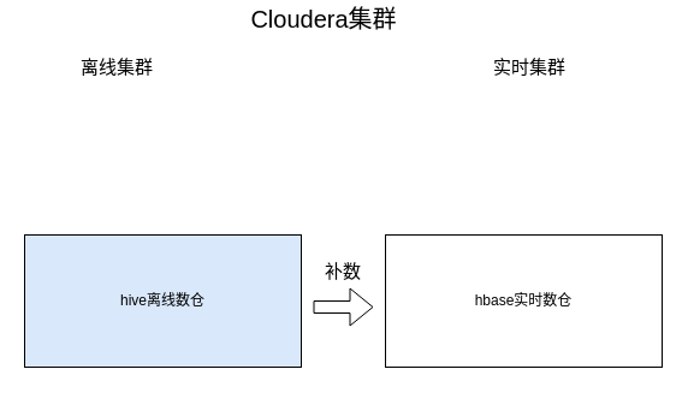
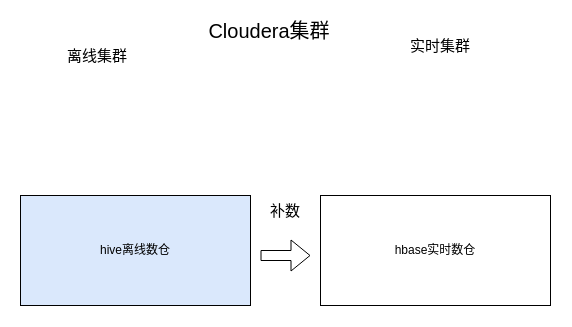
- <mxCell id="6" value="Cloudera集群" style="text;html=1;strokeColor=none;fillColor=none;align=center;verticalAlign=middle;whiteSpace=wrap;rounded=0;fontSize=20;" vertex="1" parent="1"><mxGeometry x="199" y="5" width="140" height="20" as="geometry" /></mxCell>
+ <mxCell id="6" value="Cloudera集群" style="text;html=1;strokeColor=none;fillColor=none;align=center;verticalAlign=middle;whiteSpace=wrap;rounded=0;fontSize=20;" vertex="1" parent="1"><mxGeometry x="199" y="20" width="140" height="20" as="geometry" /></mxCell>
- <mxCell id="5" value="实时集群" style="text;html=1;strokeColor=none;fillColor=none;align=center;verticalAlign=middle;whiteSpace=wrap;rounded=0;fontSize=15;" vertex="1" parent="1"><mxGeometry x="405" y="45" width="70" height="20" as="geometry" /></mxCell>
+ <mxCell id="5" value="实时集群" style="text;html=1;strokeColor=none;fillColor=none;align=center;verticalAlign=middle;whiteSpace=wrap;rounded=0;fontSize=15;" vertex="1" parent="1"><mxGeometry x="405" y="35" width="70" height="20" as="geometry" /></mxCell>
- <mxCell id="8" value="补数" style="text;html=1;strokeColor=none;fillColor=none;align=center;verticalAlign=middle;whiteSpace=wrap;rounded=0;fontSize=15;" vertex="1" parent="1"><mxGeometry x="265" y="215" width="40" height="20" as="geometry" /></mxCell>
+ <mxCell id="8" value="补数" style="text;html=1;strokeColor=none;fillColor=none;align=center;verticalAlign=middle;whiteSpace=wrap;rounded=0;fontSize=15;" vertex="1" parent="1"><mxGeometry x="265" y="200" width="40" height="20" as="geometry" /></mxCell>
